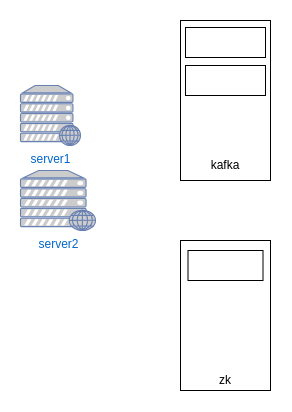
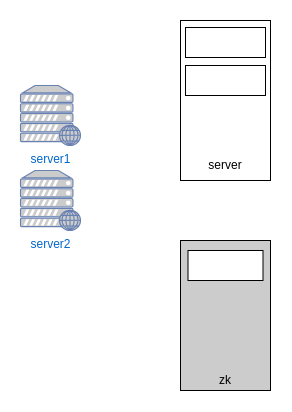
- <mxCell id="2" value="&lt;br&gt;&lt;br&gt;&lt;br&gt;&lt;br&gt;&lt;br&gt;&lt;br&gt;&lt;br&gt;&lt;br&gt;&lt;br&gt;kafka" style="rounded=0;whiteSpace=wrap;html=1;" vertex="1" parent="1"><mxGeometry x="180" y="20" width="90" height="160" as="geometry" /></mxCell>
+ <mxCell id="2" value="&lt;br&gt;&lt;br&gt;&lt;br&gt;&lt;br&gt;&lt;br&gt;&lt;br&gt;&lt;br&gt;&lt;br&gt;&lt;br&gt;server" style="rounded=0;whiteSpace=wrap;html=1;" vertex="1" parent="1"><mxGeometry x="180" y="20" width="90" height="160" as="geometry" /></mxCell>
- <mxCell id="5" value="server2" style="fontColor=#0066CC;verticalAlign=top;verticalLabelPosition=bottom;labelPosition=center;align=center;html=1;outlineConnect=0;fillColor=#CCCCCC;strokeColor=#6881B3;gradientColor=none;gradientDirection=north;strokeWidth=2;shape=mxgraph.networks.web_server;" vertex="1" parent="1"><mxGeometry x="20" y="170" width="75" height="60" as="geometry" /></mxCell>
+ <mxCell id="5" value="server2" style="fontColor=#0066CC;verticalAlign=top;verticalLabelPosition=bottom;labelPosition=center;align=center;html=1;outlineConnect=0;fillColor=#CCCCCC;strokeColor=#6881B3;gradientColor=none;gradientDirection=north;strokeWidth=2;shape=mxgraph.networks.web_server;" vertex="1" parent="1"><mxGeometry x="20" y="170" width="60" height="60" as="geometry" /></mxCell>
- <mxCell id="3" value="&lt;br&gt;&lt;br&gt;&lt;br&gt;&lt;br&gt;&lt;br&gt;&lt;br&gt;&lt;br&gt;&lt;br&gt;&lt;br&gt;zk" style="rounded=0;whiteSpace=wrap;html=1;" vertex="1" parent="1"><mxGeometry x="180" y="240" width="90" height="150" as="geometry" /></mxCell>
+ <mxCell id="3" value="&lt;br&gt;&lt;br&gt;&lt;br&gt;&lt;br&gt;&lt;br&gt;&lt;br&gt;&lt;br&gt;&lt;br&gt;&lt;br&gt;zk" style="rounded=0;whiteSpace=wrap;html=1;fillColor=#cccccc;" vertex="1" parent="1"><mxGeometry x="180" y="240" width="90" height="150" as="geometry" /></mxCell>
